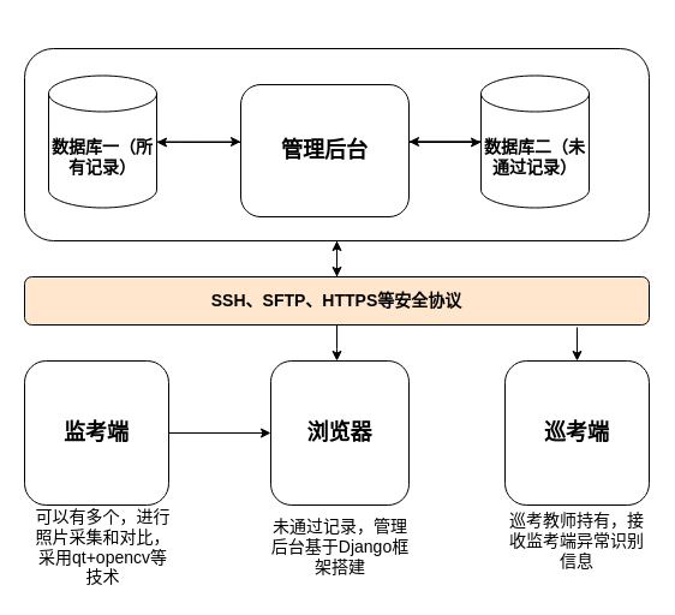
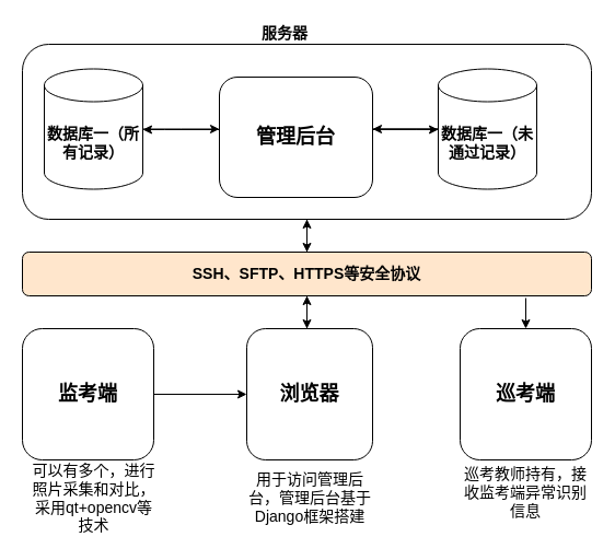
+ <mxCell id="21" value="&lt;b&gt;&lt;font style=&quot;font-size: 14px&quot;&gt;服务器&lt;/font&gt;&lt;/b&gt;" style="text;html=1;strokeColor=none;fillColor=none;align=center;verticalAlign=middle;whiteSpace=wrap;rounded=0;" vertex="1" parent="1"><mxGeometry x="230" y="20" width="60" height="20" as="geometry" /></mxCell>
- <mxCell id="18" value="&lt;font style=&quot;font-size: 14px&quot;&gt;&lt;b&gt;数据库二（未通过记录）&lt;/b&gt;&lt;/font&gt;" style="shape=cylinder3;whiteSpace=wrap;html=1;boundedLbl=1;backgroundOutline=1;size=15;" vertex="1" parent="1"><mxGeometry x="400" y="62.5" width="90" height="110" as="geometry" /></mxCell>
+ <mxCell id="18" value="&lt;font style=&quot;font-size: 14px&quot;&gt;&lt;b&gt;数据库一（未通过记录）&lt;/b&gt;&lt;/font&gt;" style="shape=cylinder3;whiteSpace=wrap;html=1;boundedLbl=1;backgroundOutline=1;size=15;" vertex="1" parent="1"><mxGeometry x="400" y="62.5" width="90" height="110" as="geometry" /></mxCell>
+ <mxCell id="11" style="edgeStyle=orthogonalEdgeStyle;rounded=0;orthogonalLoop=1;jettySize=auto;html=1;exitX=0.5;exitY=0;exitDx=0;exitDy=0;entryX=0.5;entryY=1;entryDx=0;entryDy=0;" edge="1" parent="1" source="12" target="17"><mxGeometry relative="1" as="geometry" /></mxCell>
- <mxCell id="23" value="&lt;font style=&quot;font-size: 14px&quot;&gt;未通过记录，管理后台基于Django框架搭建&lt;/font&gt;" style="text;html=1;strokeColor=none;fillColor=none;align=center;verticalAlign=middle;whiteSpace=wrap;rounded=0;" vertex="1" parent="1"><mxGeometry x="222.5" y="420" width="120" height="70" as="geometry" /></mxCell>
+ <mxCell id="23" value="&lt;font style=&quot;font-size: 14px&quot;&gt;用于访问管理后台，管理后台基于Django框架搭建&lt;/font&gt;" style="text;html=1;strokeColor=none;fillColor=none;align=center;verticalAlign=middle;whiteSpace=wrap;rounded=0;" vertex="1" parent="1"><mxGeometry x="222.5" y="420" width="120" height="70" as="geometry" /></mxCell>
